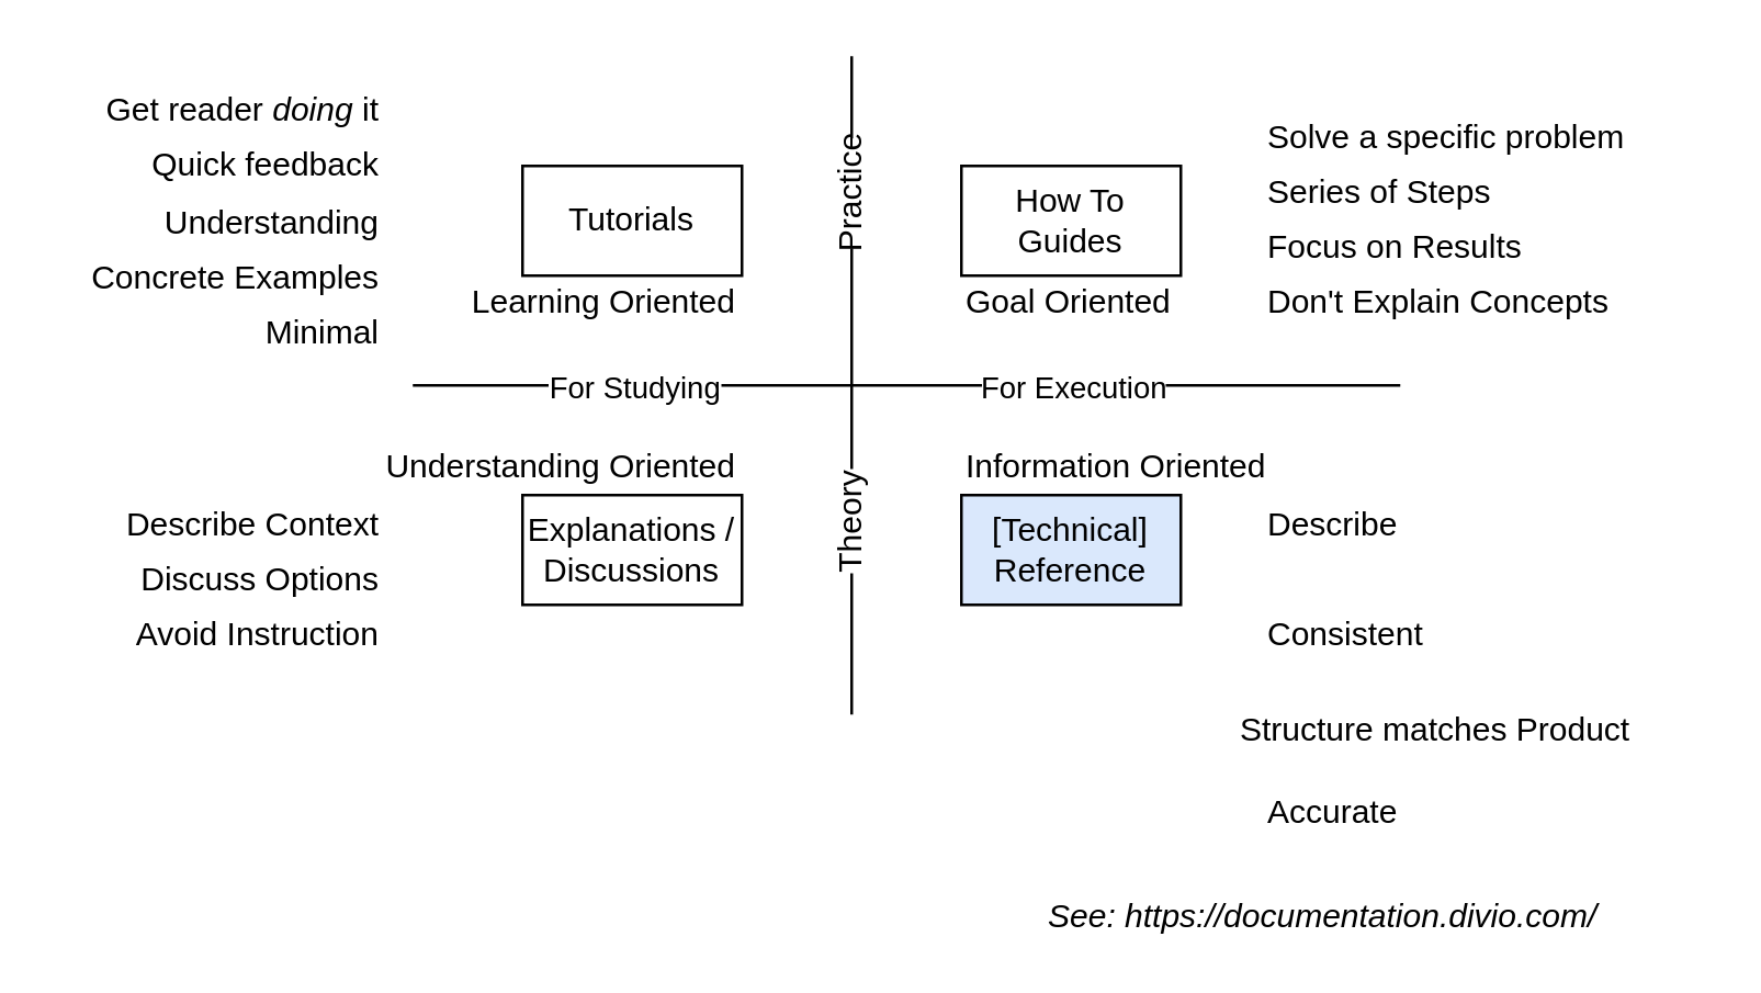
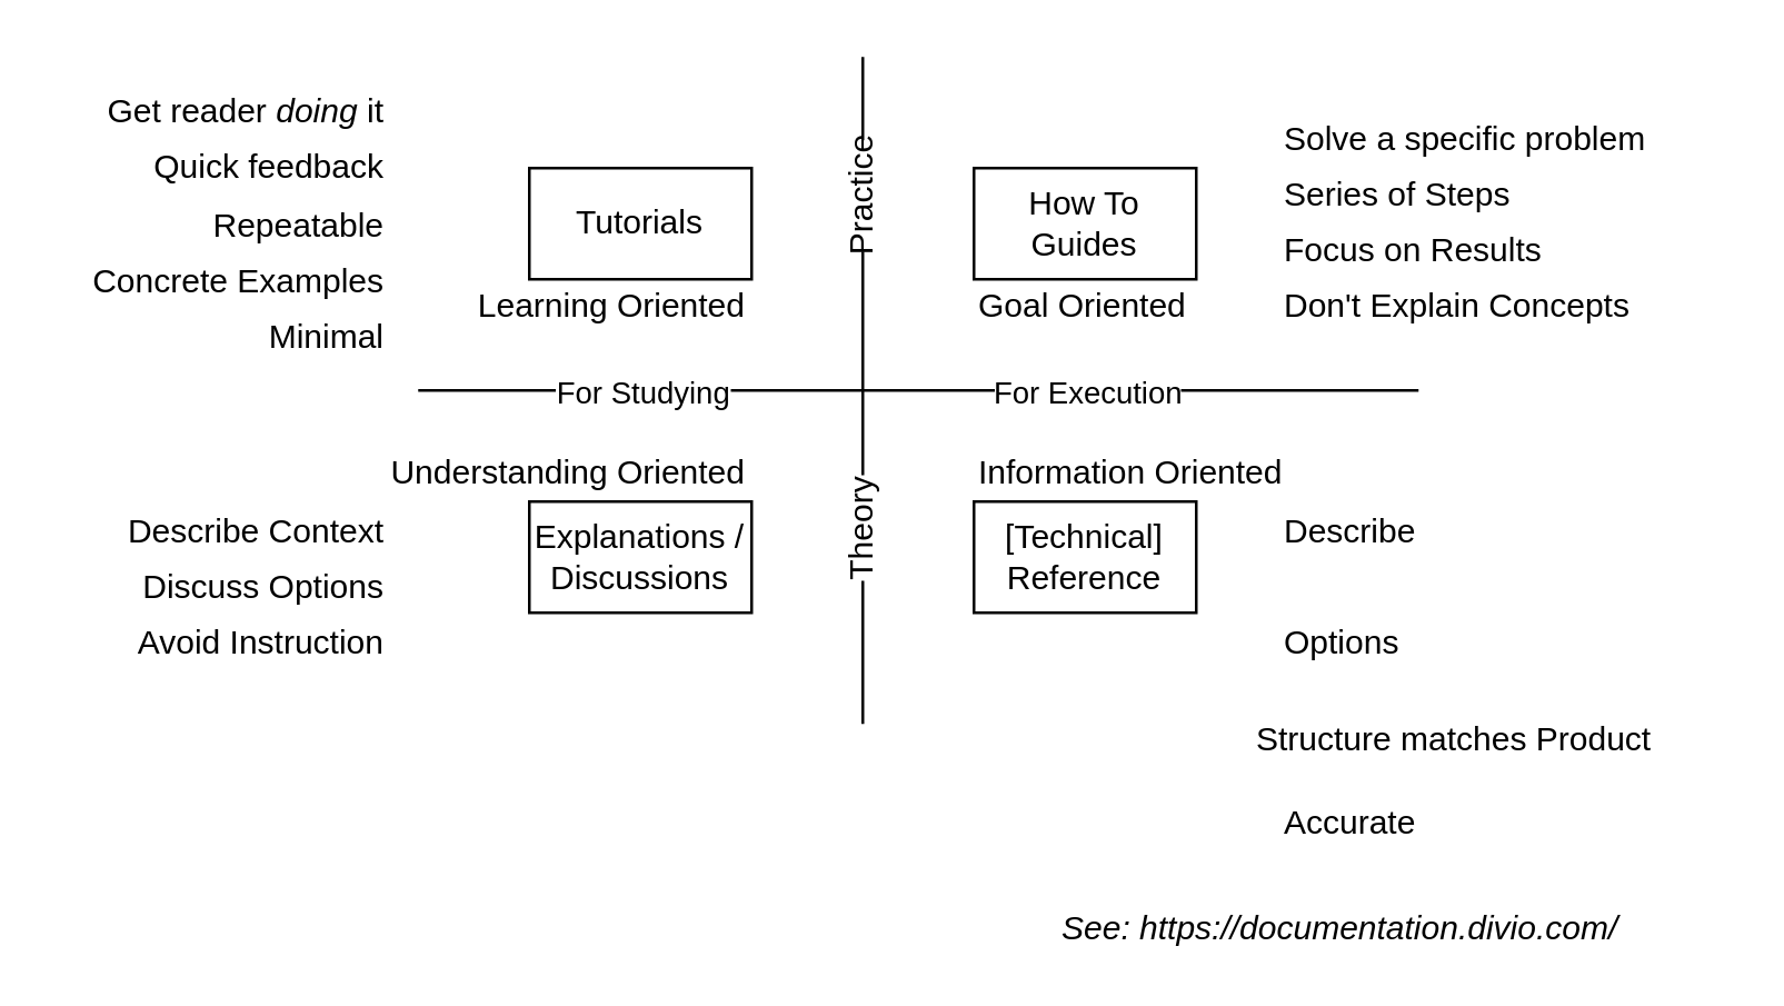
- <mxCell id="19" value="Understanding" style="text;html=1;strokeColor=none;fillColor=none;align=right;verticalAlign=middle;whiteSpace=wrap;rounded=0;labelBackgroundColor=#ffffff;" vertex="1" parent="1"><mxGeometry x="20" y="71" width="120" height="20" as="geometry" /></mxCell>
+ <mxCell id="19" value="Repeatable" style="text;html=1;strokeColor=none;fillColor=none;align=right;verticalAlign=middle;whiteSpace=wrap;rounded=0;labelBackgroundColor=#ffffff;" vertex="1" parent="1"><mxGeometry x="20" y="71" width="120" height="20" as="geometry" /></mxCell>
- <mxCell id="6" value="[Technical]&lt;br&gt;Reference" style="rounded=0;whiteSpace=wrap;html=1;fillColor=#dae8fc;" vertex="1" parent="1"><mxGeometry x="350" y="180" width="80" height="40" as="geometry" /></mxCell>
+ <mxCell id="6" value="[Technical]&lt;br&gt;Reference" style="rounded=0;whiteSpace=wrap;html=1;" vertex="1" parent="1"><mxGeometry x="350" y="180" width="80" height="40" as="geometry" /></mxCell>
- <mxCell id="28" value="Consistent" style="text;html=1;strokeColor=none;fillColor=none;align=left;verticalAlign=middle;whiteSpace=wrap;rounded=0;labelBackgroundColor=#ffffff;" vertex="1" parent="1"><mxGeometry x="460" y="221" width="150" height="20" as="geometry" /></mxCell>
+ <mxCell id="28" value="Options" style="text;html=1;strokeColor=none;fillColor=none;align=left;verticalAlign=middle;whiteSpace=wrap;rounded=0;labelBackgroundColor=#ffffff;" vertex="1" parent="1"><mxGeometry x="460" y="221" width="150" height="20" as="geometry" /></mxCell>
